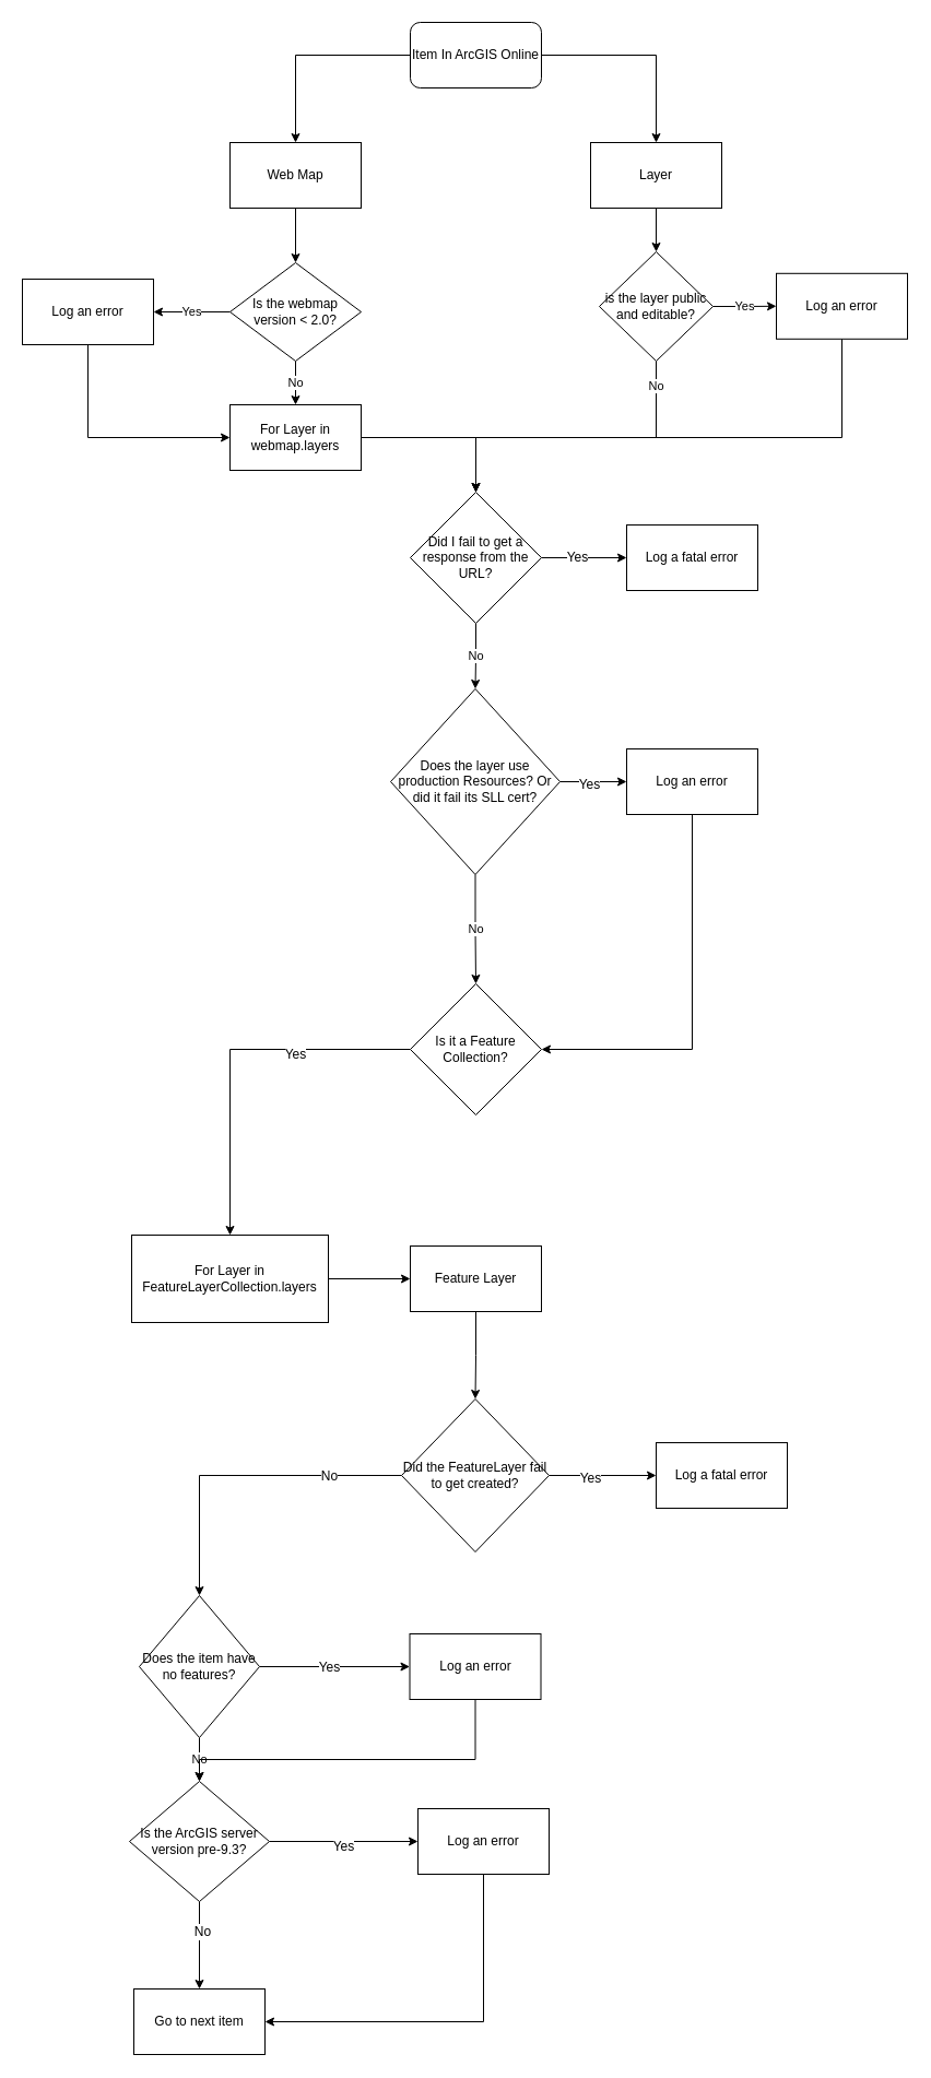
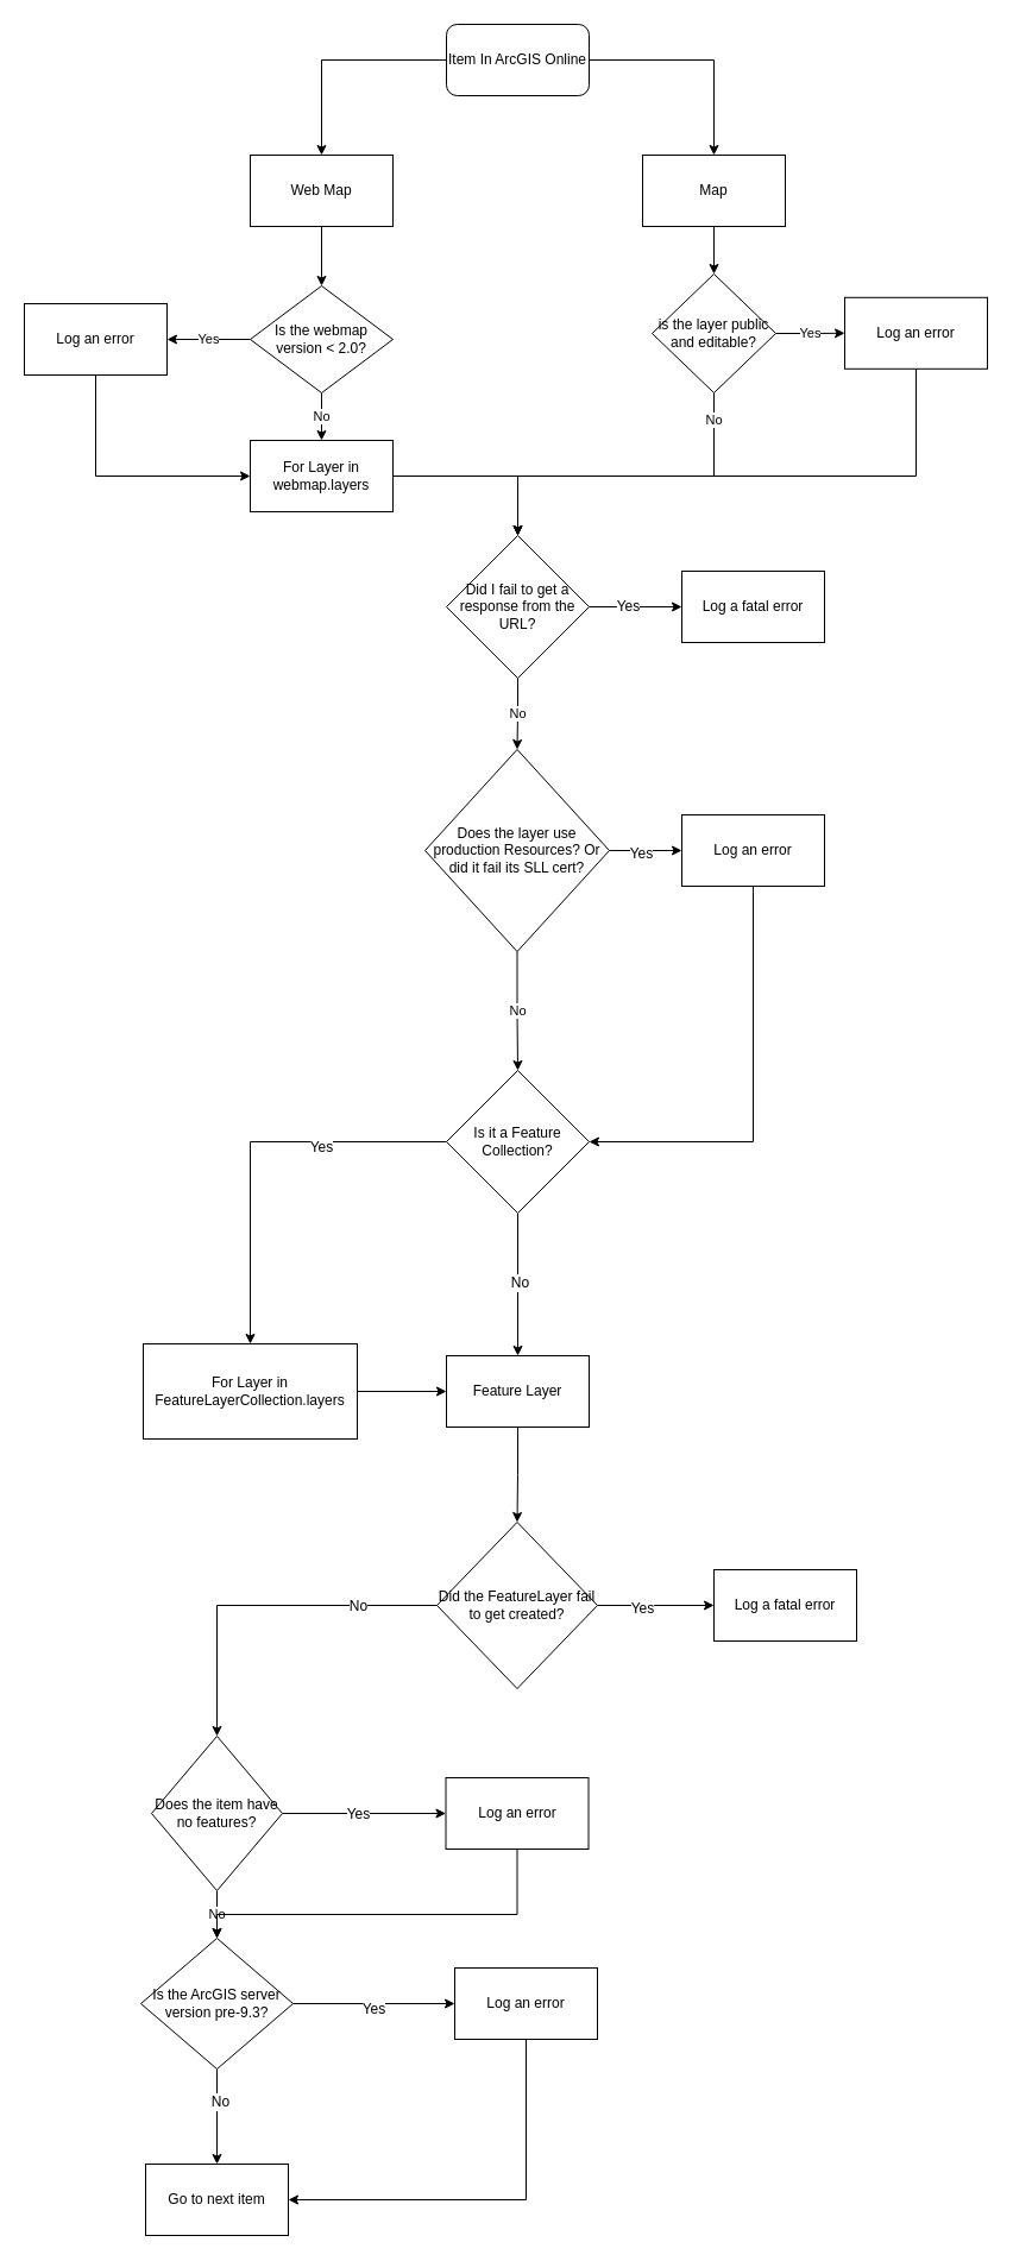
- <mxCell id="6" value="Layer" style="rounded=0;whiteSpace=wrap;html=1;" parent="1" vertex="1"><mxGeometry x="540" y="130" width="120" height="60" as="geometry" /></mxCell>
+ <mxCell id="6" value="Map" style="rounded=0;whiteSpace=wrap;html=1;" parent="1" vertex="1"><mxGeometry x="540" y="130" width="120" height="60" as="geometry" /></mxCell>
+ <mxCell id="28" style="edgeStyle=orthogonalEdgeStyle;rounded=0;orthogonalLoop=1;jettySize=auto;html=1;entryX=0.5;entryY=0;entryDx=0;entryDy=0;" parent="1" source="30" target="32" edge="1"><mxGeometry relative="1" as="geometry" /></mxCell>
+ <mxCell id="29" value="No" style="text;html=1;resizable=0;points=[];align=center;verticalAlign=middle;labelBackgroundColor=#ffffff;" parent="28" vertex="1" connectable="0"><mxGeometry x="-0.031" y="1" relative="1" as="geometry"><mxPoint as="offset" /></mxGeometry></mxCell>
